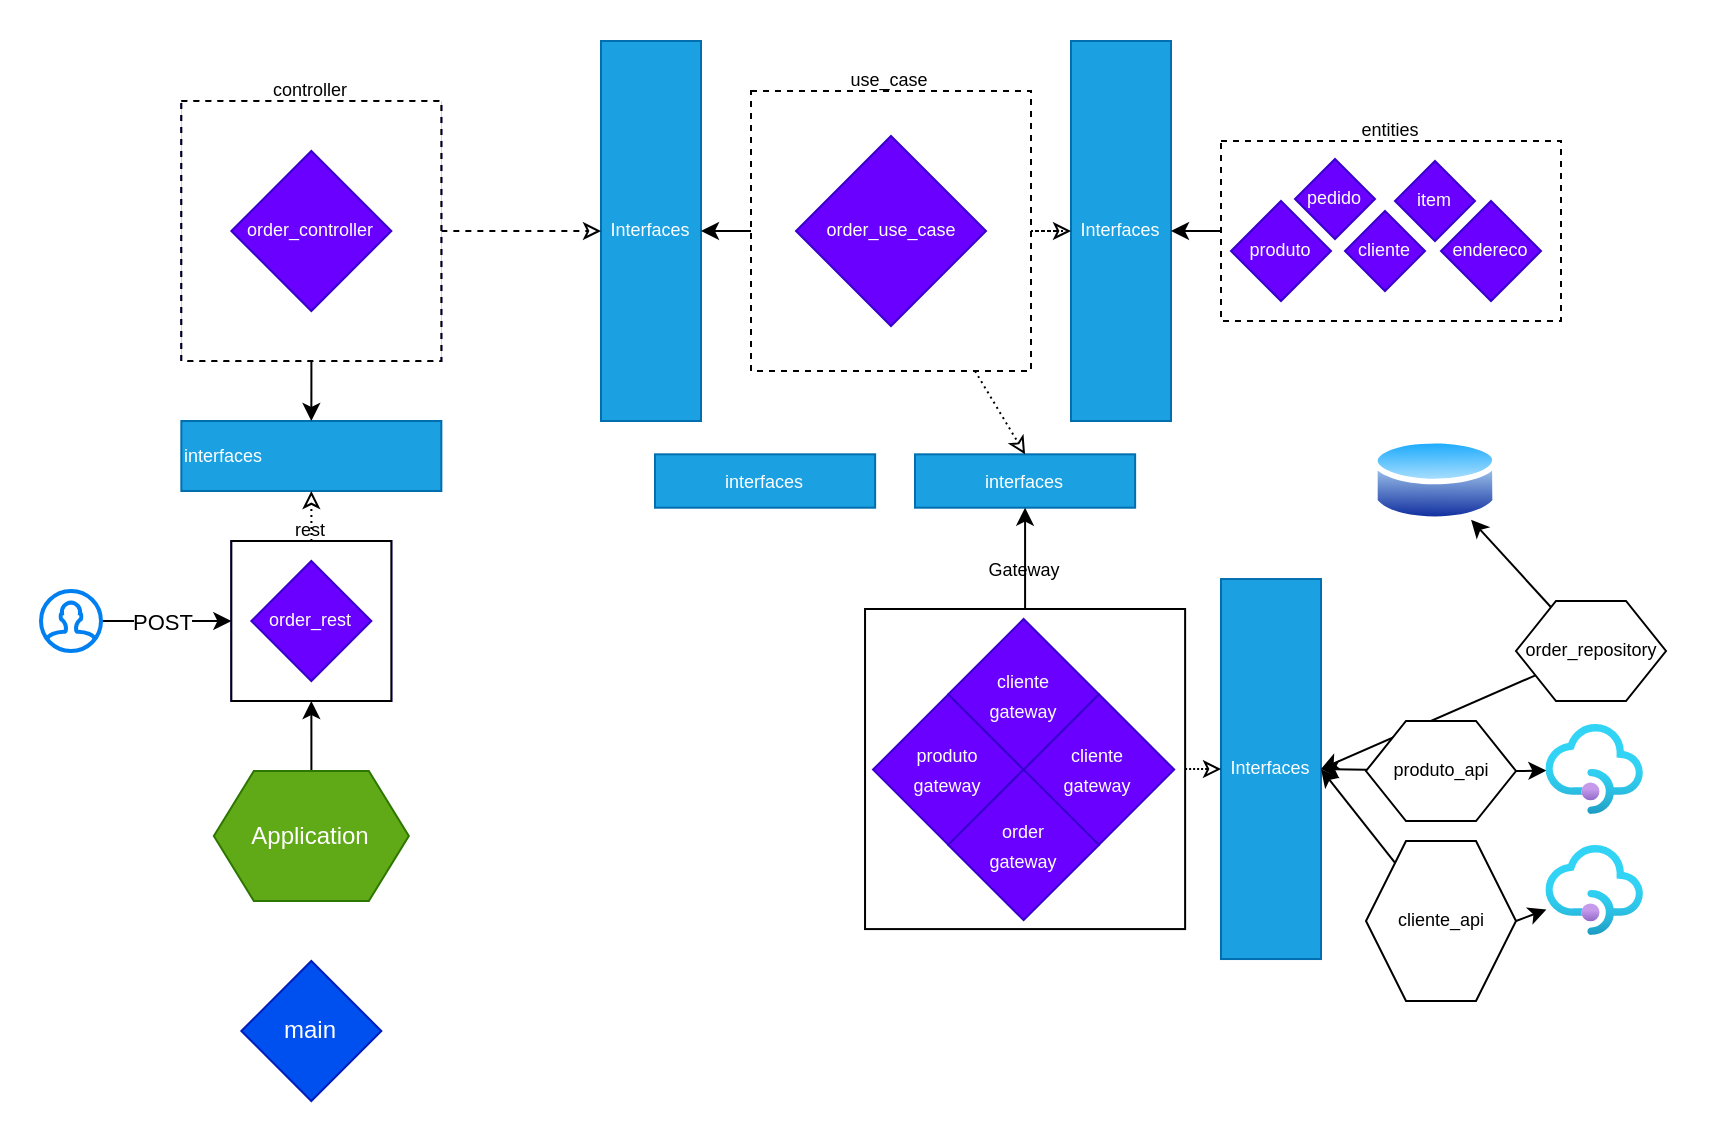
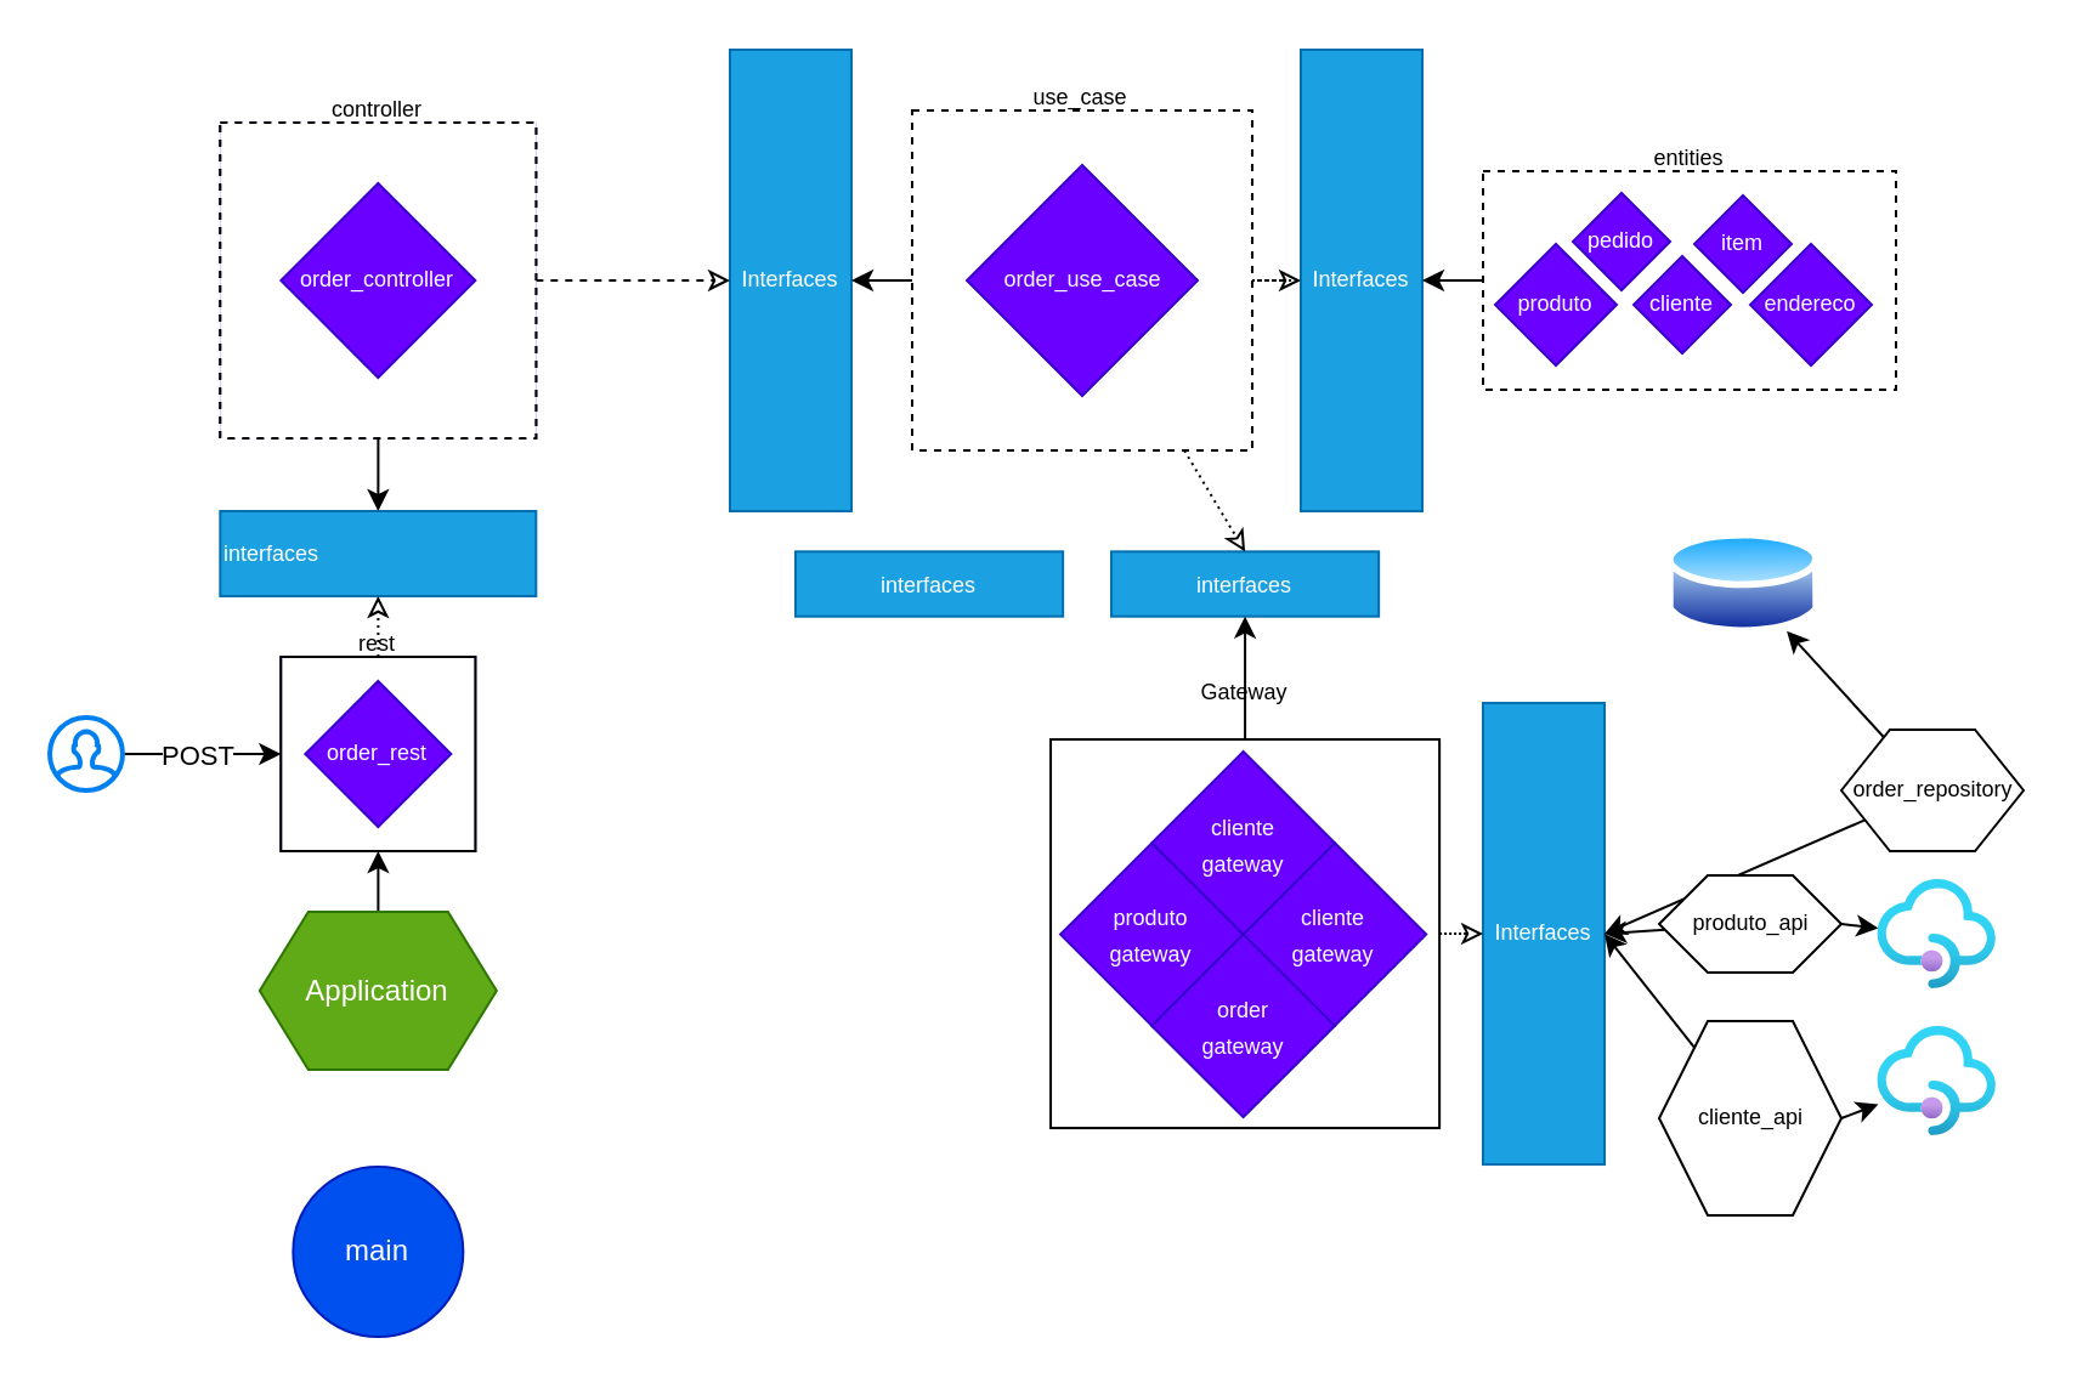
- <mxCell id="43" value="produto_api" style="shape=hexagon;perimeter=hexagonPerimeter2;whiteSpace=wrap;html=1;fixedSize=1;fontSize=9;" vertex="1" parent="1"><mxGeometry x="682.5" y="360" width="75" height="50" as="geometry" /></mxCell>
+ <mxCell id="43" value="produto_api" style="shape=hexagon;perimeter=hexagonPerimeter2;whiteSpace=wrap;html=1;fixedSize=1;fontSize=9;" vertex="1" parent="1"><mxGeometry x="682.5" y="360" width="75" height="40" as="geometry" /></mxCell>
- <mxCell id="14" value="Application" style="shape=hexagon;perimeter=hexagonPerimeter2;whiteSpace=wrap;html=1;fixedSize=1;fillColor=#60a917;fontColor=#ffffff;strokeColor=#2D7600;" vertex="1" parent="1"><mxGeometry x="106.42" y="385" width="97.5" height="65" as="geometry" /></mxCell>
+ <mxCell id="14" value="Application" style="shape=hexagon;perimeter=hexagonPerimeter2;whiteSpace=wrap;html=1;fixedSize=1;fillColor=#60a917;fontColor=#ffffff;strokeColor=#2D7600;" vertex="1" parent="1"><mxGeometry x="106.42" y="375" width="97.5" height="65" as="geometry" /></mxCell>
- <mxCell id="15" value="main" style="rhombus;whiteSpace=wrap;html=1;aspect=fixed;fillColor=#0050ef;fontColor=#ffffff;strokeColor=#001DBC;" vertex="1" parent="1"><mxGeometry x="120.17" y="480" width="70" height="70" as="geometry" /></mxCell>
+ <mxCell id="15" value="main" style="ellipse;whiteSpace=wrap;html=1;aspect=fixed;fillColor=#0050ef;fontColor=#ffffff;strokeColor=#001DBC;" vertex="1" parent="1"><mxGeometry x="120.17" y="480" width="70" height="70" as="geometry" /></mxCell>
